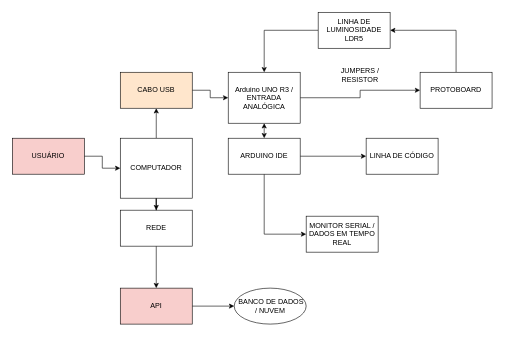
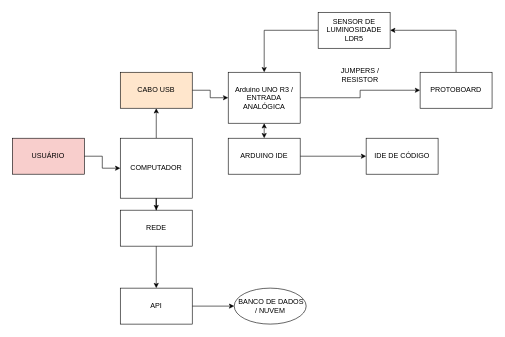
- <mxCell id="5" value="LINHA DE LUMINOSIDADE LDR5" style="rounded=0;whiteSpace=wrap;html=1;" vertex="1" parent="1"><mxGeometry x="530" y="20" width="120" height="60" as="geometry" /></mxCell>
+ <mxCell id="5" value="SENSOR DE LUMINOSIDADE LDR5" style="rounded=0;whiteSpace=wrap;html=1;" vertex="1" parent="1"><mxGeometry x="530" y="20" width="120" height="60" as="geometry" /></mxCell>
- <mxCell id="24" value="LINHA DE CÓDIGO" style="rounded=0;whiteSpace=wrap;html=1;" vertex="1" parent="1"><mxGeometry x="610" y="230" width="120" height="60" as="geometry" /></mxCell>
+ <mxCell id="24" value="IDE DE CÓDIGO" style="rounded=0;whiteSpace=wrap;html=1;" vertex="1" parent="1"><mxGeometry x="610" y="230" width="120" height="60" as="geometry" /></mxCell>
- <mxCell id="19" style="edgeStyle=orthogonalEdgeStyle;rounded=0;orthogonalLoop=1;jettySize=auto;html=1;entryX=0;entryY=0.5;entryDx=0;entryDy=0;exitX=0.5;exitY=1;exitDx=0;exitDy=0;" edge="1" parent="1" source="20" target="26"><mxGeometry relative="1" as="geometry" /></mxCell>
- <mxCell id="26" value="MONITOR SERIAL /&lt;br&gt;DADOS EM TEMPO REAL" style="rounded=0;whiteSpace=wrap;html=1;" vertex="1" parent="1"><mxGeometry x="510" y="360" width="120" height="60" as="geometry" /></mxCell>
- <mxCell id="10" value="API&lt;br&gt;" style="rounded=0;whiteSpace=wrap;html=1;fillColor=#f8cecc;" vertex="1" parent="1"><mxGeometry x="200" y="480" width="120" height="60" as="geometry" /></mxCell>
+ <mxCell id="10" value="API&lt;br&gt;" style="rounded=0;whiteSpace=wrap;html=1;" vertex="1" parent="1"><mxGeometry x="200" y="480" width="120" height="60" as="geometry" /></mxCell>
